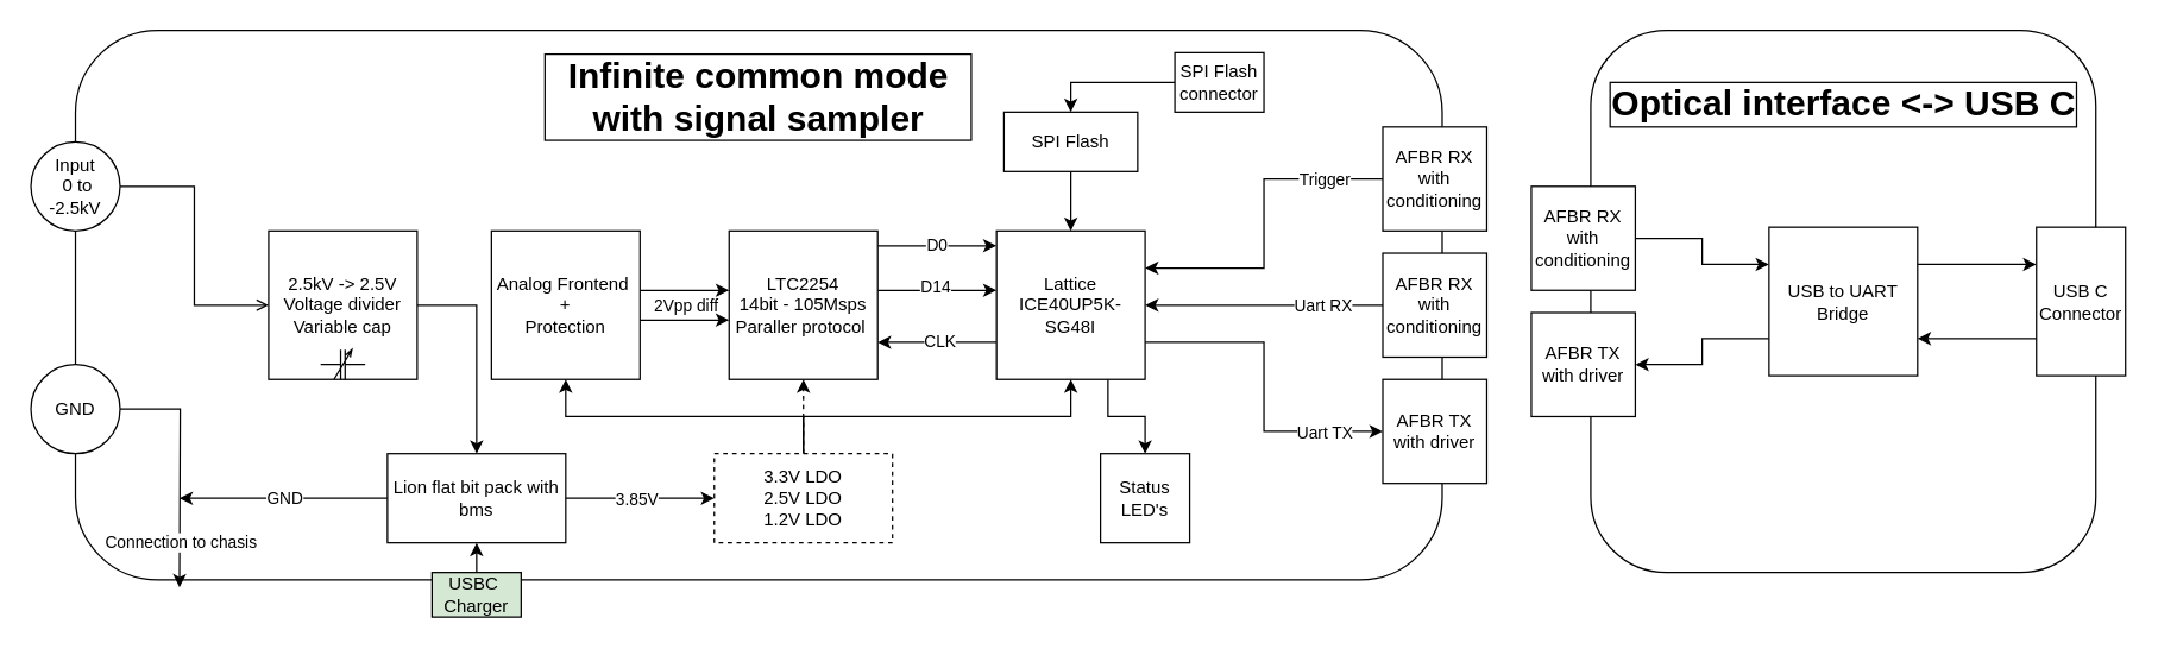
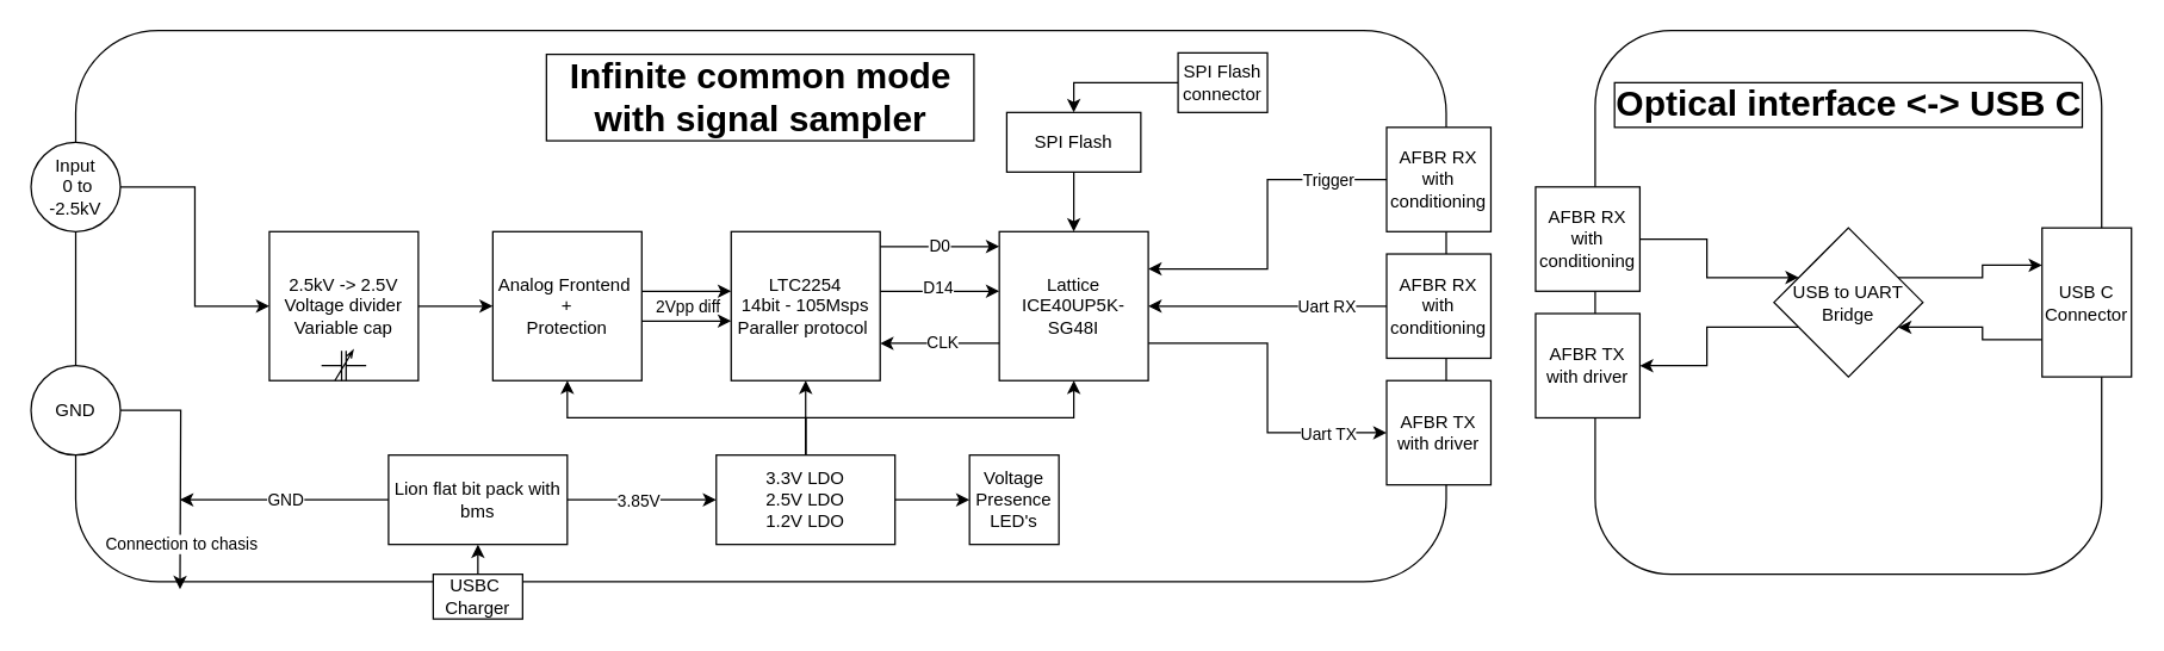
- <mxCell id="57" value="USB to UART Bridge" style="whiteSpace=wrap;html=1;aspect=fixed;" vertex="1" parent="1"><mxGeometry x="1190" y="152.5" width="100" height="100" as="geometry" /></mxCell>
+ <mxCell id="57" value="USB to UART Bridge" style="rhombus;whiteSpace=wrap;html=1;aspect=fixed;" vertex="1" parent="1"><mxGeometry x="1190" y="152.5" width="100" height="100" as="geometry" /></mxCell>
- <mxCell id="26" style="edgeStyle=orthogonalEdgeStyle;rounded=0;orthogonalLoop=1;jettySize=auto;html=1;exitX=1;exitY=0.5;exitDx=0;exitDy=0;endArrow=open;" edge="1" parent="1" source="27" target="19"><mxGeometry relative="1" as="geometry" /></mxCell>
+ <mxCell id="26" style="edgeStyle=orthogonalEdgeStyle;rounded=0;orthogonalLoop=1;jettySize=auto;html=1;exitX=1;exitY=0.5;exitDx=0;exitDy=0;" edge="1" parent="1" source="27" target="19"><mxGeometry relative="1" as="geometry" /></mxCell>
- <mxCell id="18" style="edgeStyle=orthogonalEdgeStyle;rounded=0;orthogonalLoop=1;jettySize=auto;html=1;exitX=1;exitY=0.5;exitDx=0;exitDy=0;" edge="1" parent="1" source="19" target="35"><mxGeometry relative="1" as="geometry" /></mxCell>
+ <mxCell id="18" style="edgeStyle=orthogonalEdgeStyle;rounded=0;orthogonalLoop=1;jettySize=auto;html=1;exitX=1;exitY=0.5;exitDx=0;exitDy=0;entryX=0;entryY=0.5;entryDx=0;entryDy=0;" edge="1" parent="1" source="19" target="17"><mxGeometry relative="1" as="geometry" /></mxCell>
- <mxCell id="40" style="edgeStyle=orthogonalEdgeStyle;rounded=0;orthogonalLoop=1;jettySize=auto;html=1;exitX=0.5;exitY=0;exitDx=0;exitDy=0;entryX=0.5;entryY=1;entryDx=0;entryDy=0;dashed=1;" edge="1" parent="1" source="42" target="7"><mxGeometry relative="1" as="geometry" /></mxCell>
+ <mxCell id="40" style="edgeStyle=orthogonalEdgeStyle;rounded=0;orthogonalLoop=1;jettySize=auto;html=1;exitX=0.5;exitY=0;exitDx=0;exitDy=0;entryX=0.5;entryY=1;entryDx=0;entryDy=0;" edge="1" parent="1" source="42" target="7"><mxGeometry relative="1" as="geometry" /></mxCell>
- <mxCell id="12" style="edgeStyle=orthogonalEdgeStyle;rounded=0;orthogonalLoop=1;jettySize=auto;html=1;exitX=0.75;exitY=1;exitDx=0;exitDy=0;entryX=0.5;entryY=0;entryDx=0;entryDy=0;" edge="1" parent="1" source="13" target="61"><mxGeometry relative="1" as="geometry" /></mxCell>
- <mxCell id="42" value="3.3V LDO&lt;br&gt;&lt;div&gt;2.5V LDO&lt;/div&gt;&lt;div&gt;1.2V LDO&lt;/div&gt;" style="rounded=0;whiteSpace=wrap;html=1;dashed=1;" vertex="1" parent="1"><mxGeometry x="480" y="305" width="120" height="60" as="geometry" /></mxCell>
+ <mxCell id="42" value="3.3V LDO&lt;br&gt;&lt;div&gt;2.5V LDO&lt;/div&gt;&lt;div&gt;1.2V LDO&lt;/div&gt;" style="rounded=0;whiteSpace=wrap;html=1;" vertex="1" parent="1"><mxGeometry x="480" y="305" width="120" height="60" as="geometry" /></mxCell>
+ <mxCell id="38" style="edgeStyle=orthogonalEdgeStyle;rounded=0;orthogonalLoop=1;jettySize=auto;html=1;exitX=1;exitY=0.5;exitDx=0;exitDy=0;entryX=0;entryY=0.5;entryDx=0;entryDy=0;" edge="1" parent="1" source="42" target="49"><mxGeometry relative="1" as="geometry" /></mxCell>
+ <mxCell id="49" value="Voltage Presence LED's" style="rounded=0;whiteSpace=wrap;html=1;" vertex="1" parent="1"><mxGeometry x="650" y="305" width="60" height="60" as="geometry" /></mxCell>
- <mxCell id="61" value="Status LED's" style="rounded=0;whiteSpace=wrap;html=1;" vertex="1" parent="1"><mxGeometry x="740" y="305" width="60" height="60" as="geometry" /></mxCell>
- <mxCell id="37" value="USBC&amp;nbsp;&lt;br&gt;Charger" style="rounded=0;whiteSpace=wrap;html=1;fillColor=#d5e8d4;" vertex="1" parent="1"><mxGeometry x="290" y="385" width="60" height="30" as="geometry" /></mxCell>
+ <mxCell id="37" value="USBC&amp;nbsp;&lt;br&gt;Charger" style="rounded=0;whiteSpace=wrap;html=1;" vertex="1" parent="1"><mxGeometry x="290" y="385" width="60" height="30" as="geometry" /></mxCell>
